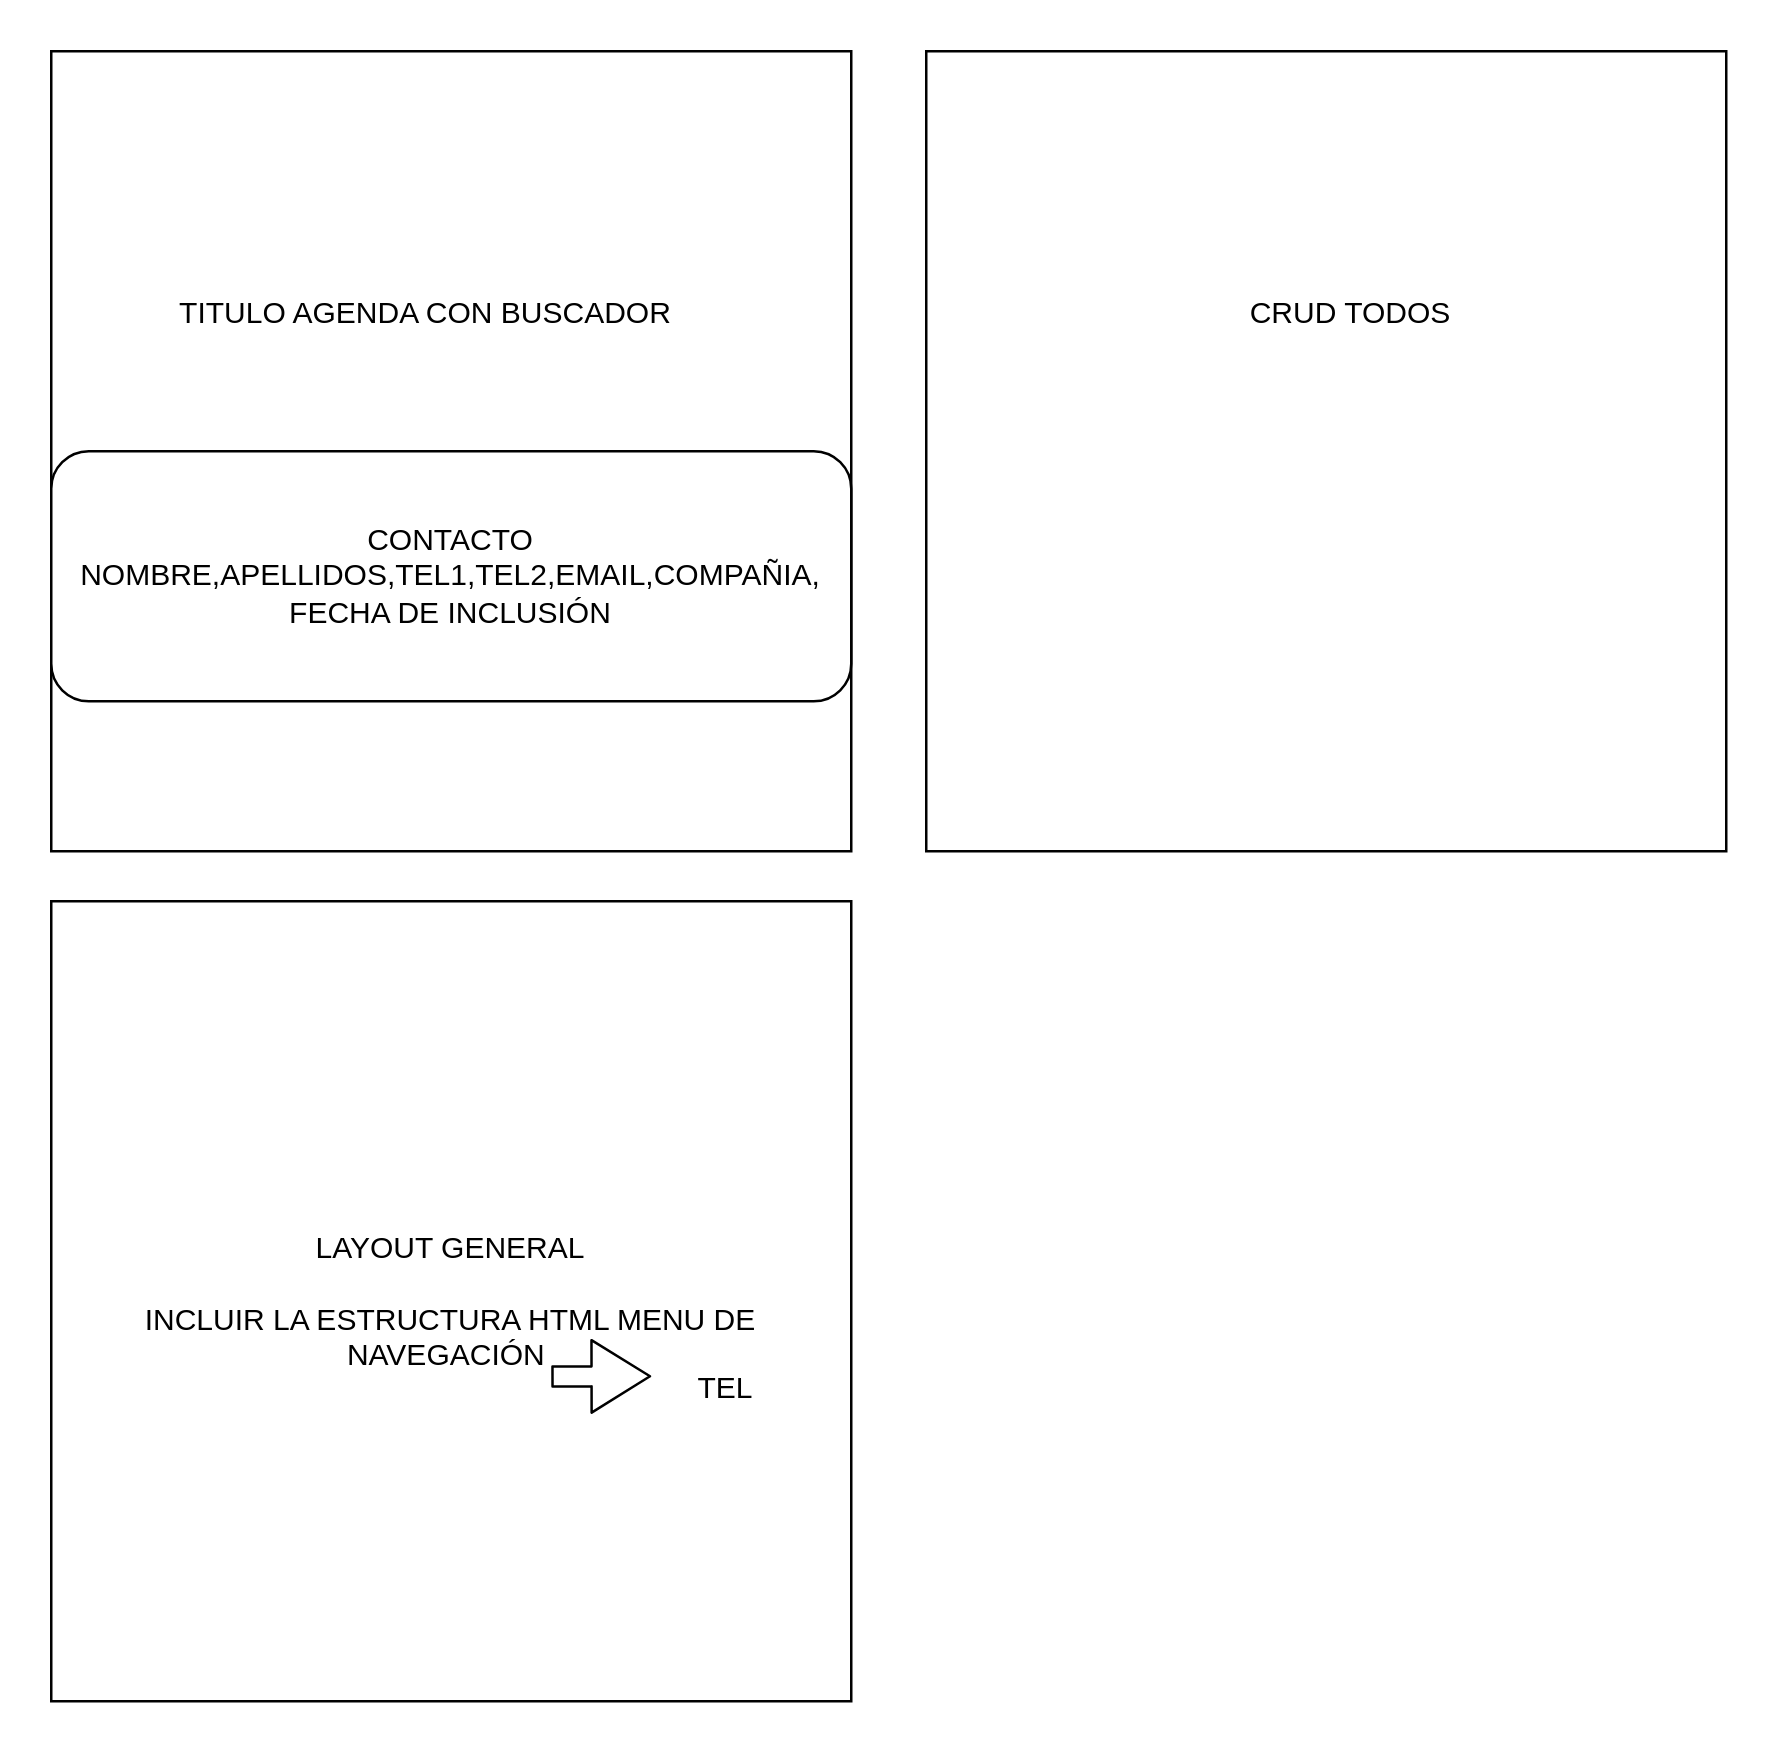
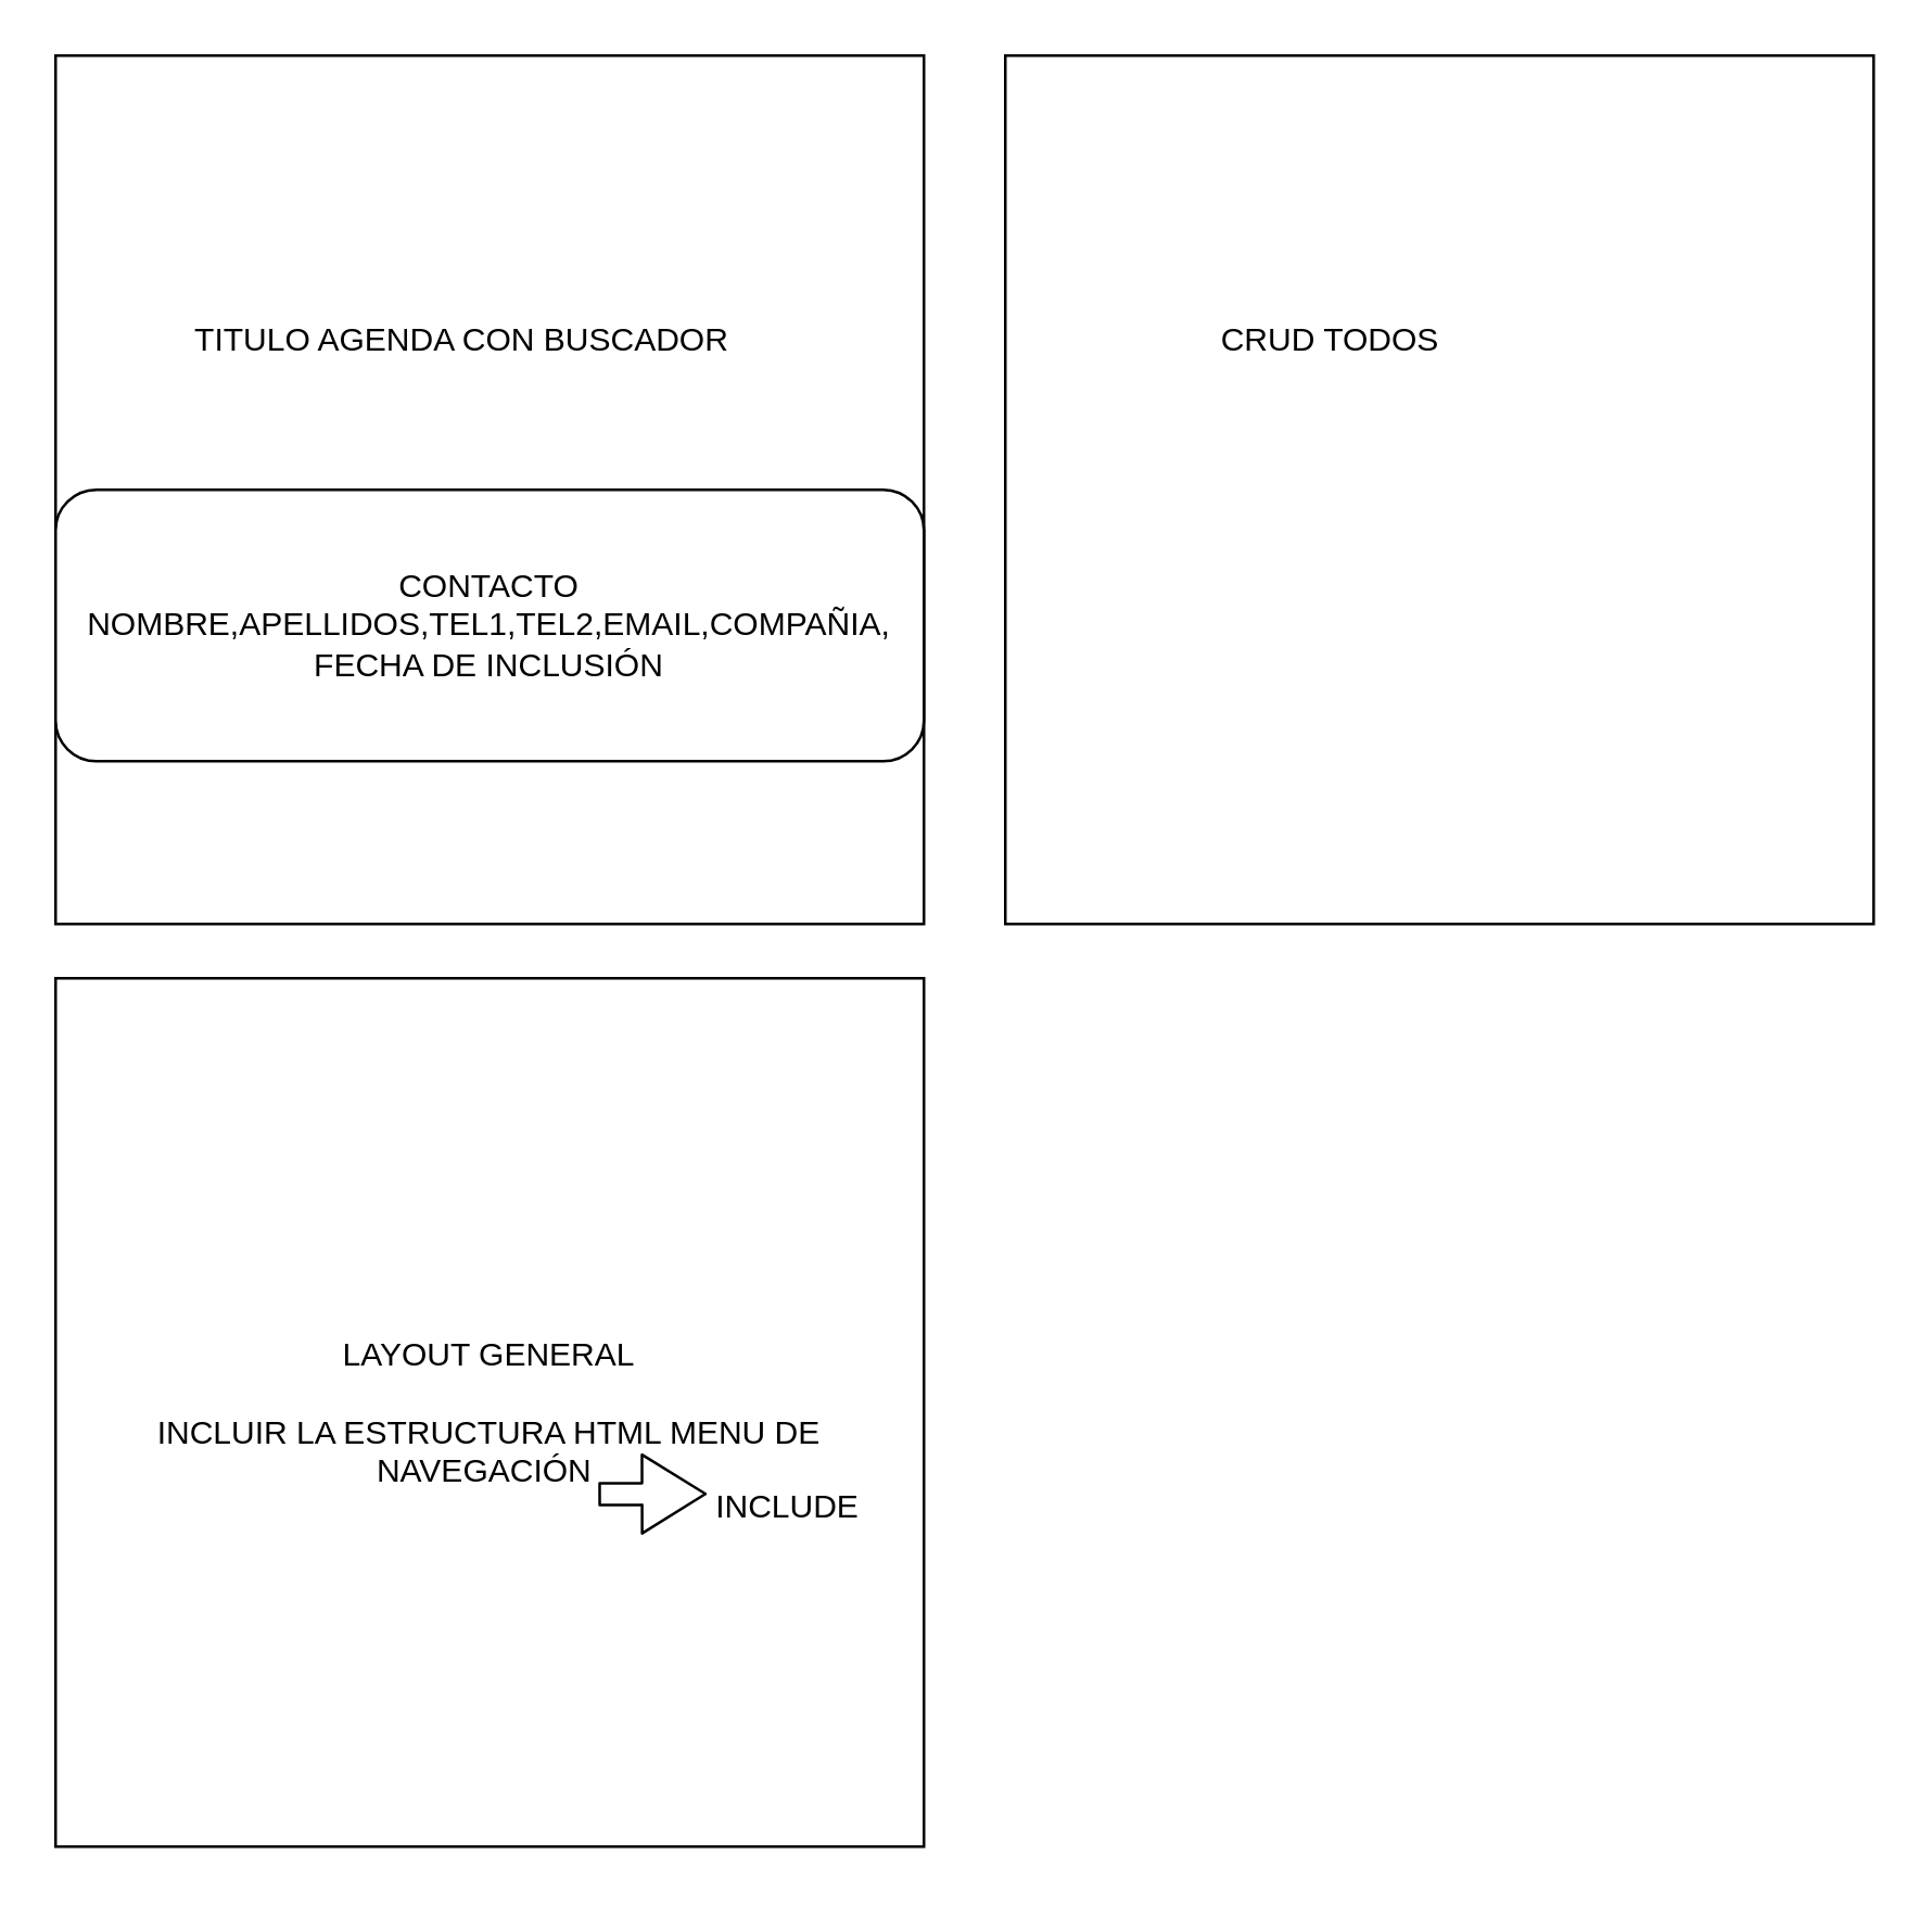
- <mxCell id="5" value="CRUD TODOS" style="text;html=1;strokeColor=none;fillColor=none;align=center;verticalAlign=middle;whiteSpace=wrap;rounded=0;" vertex="1" parent="1"><mxGeometry x="480" y="110" width="120" height="30" as="geometry" /></mxCell>
+ <mxCell id="5" value="CRUD TODOS" style="text;html=1;strokeColor=none;fillColor=none;align=center;verticalAlign=middle;whiteSpace=wrap;rounded=0;" vertex="1" parent="1"><mxGeometry x="430" y="110" width="120" height="30" as="geometry" /></mxCell>
- <mxCell id="9" value="TEL" style="text;html=1;strokeColor=none;fillColor=none;align=center;verticalAlign=middle;whiteSpace=wrap;rounded=0;" vertex="1" parent="1"><mxGeometry x="260" y="540" width="60" height="30" as="geometry" /></mxCell>
+ <mxCell id="9" value="INCLUDE" style="text;html=1;strokeColor=none;fillColor=none;align=center;verticalAlign=middle;whiteSpace=wrap;rounded=0;" vertex="1" parent="1"><mxGeometry x="260" y="540" width="60" height="30" as="geometry" /></mxCell>
